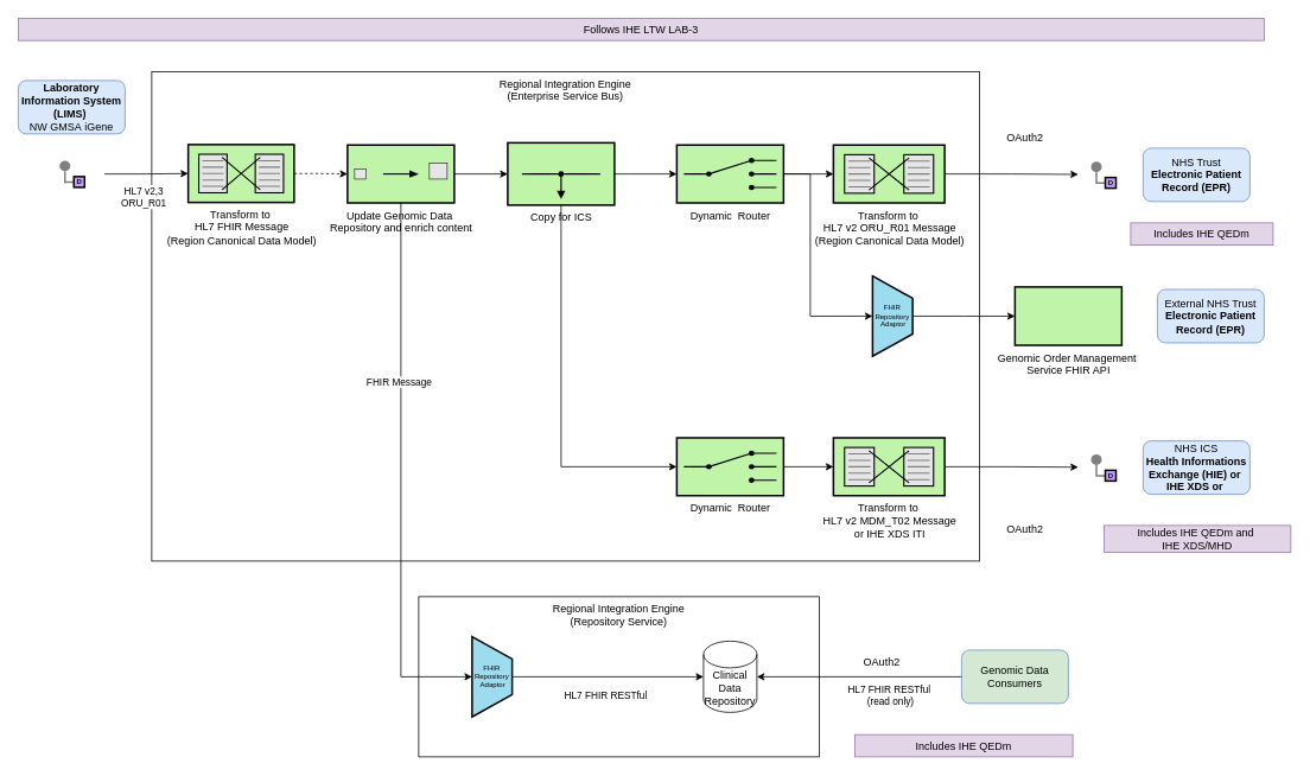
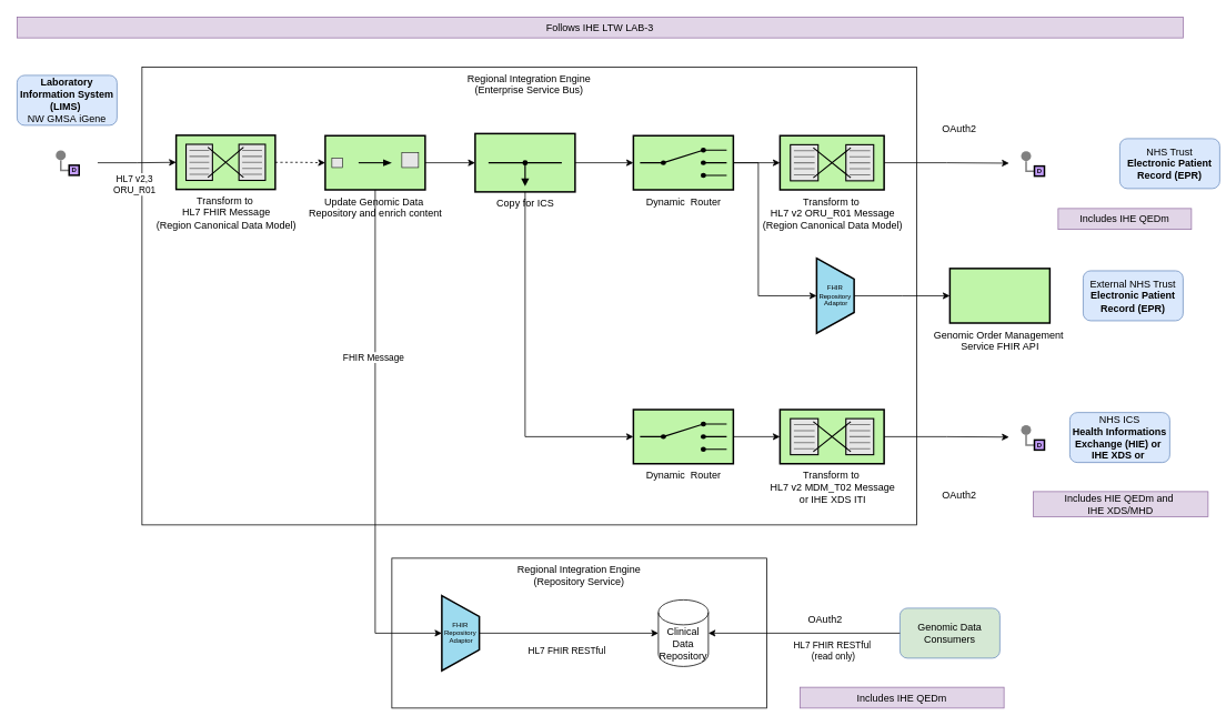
- <mxCell id="27" value="NHS Trust&lt;br&gt;&lt;b&gt;Electronic Patient Record (EPR)&lt;/b&gt;" style="rounded=1;whiteSpace=wrap;html=1;fillColor=#dae8fc;strokeColor=#6c8ebf;" vertex="1" parent="1"><mxGeometry x="1284" y="166" width="120" height="60" as="geometry" /></mxCell>
+ <mxCell id="27" value="NHS Trust&lt;br&gt;&lt;b&gt;Electronic Patient Record (EPR)&lt;/b&gt;" style="rounded=1;whiteSpace=wrap;html=1;fillColor=#dae8fc;strokeColor=#6c8ebf;" vertex="1" parent="1"><mxGeometry x="1344" y="166" width="120" height="60" as="geometry" /></mxCell>
- <mxCell id="55" value="Includes IHE QEDm and&amp;nbsp;&lt;div&gt;IHE XDS/MHD&lt;/div&gt;" style="rounded=0;whiteSpace=wrap;html=1;fillColor=#e1d5e7;strokeColor=#9673a6;" vertex="1" parent="1"><mxGeometry x="1240" y="590" width="210" height="30" as="geometry" /></mxCell>
+ <mxCell id="55" value="Includes HIE QEDm and&amp;nbsp;&lt;div&gt;IHE XDS/MHD&lt;/div&gt;" style="rounded=0;whiteSpace=wrap;html=1;fillColor=#e1d5e7;strokeColor=#9673a6;" vertex="1" parent="1"><mxGeometry x="1240" y="590" width="210" height="30" as="geometry" /></mxCell>
